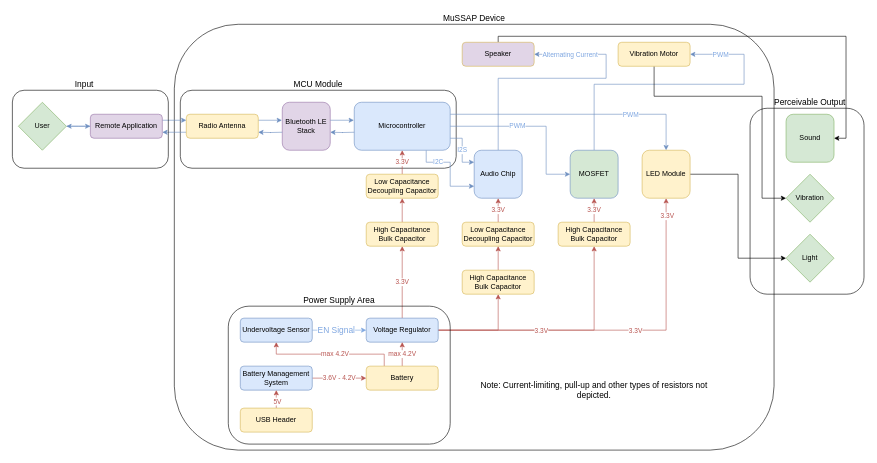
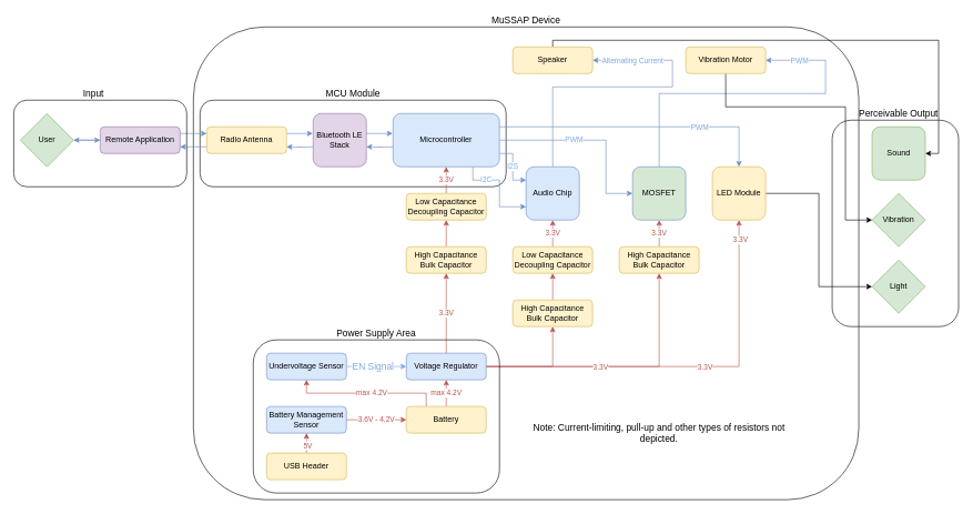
- <mxCell id="62" value="Speaker" style="rounded=1;whiteSpace=wrap;html=1;fillColor=#e1d5e7;strokeColor=#d6b656;" parent="1" vertex="1"><mxGeometry x="770" y="70" width="120" height="40" as="geometry" /></mxCell>
+ <mxCell id="62" value="Speaker" style="rounded=1;whiteSpace=wrap;html=1;fillColor=#fff2cc;strokeColor=#d6b656;" parent="1" vertex="1"><mxGeometry x="770" y="70" width="120" height="40" as="geometry" /></mxCell>
- <mxCell id="42" value="Battery Management System" style="rounded=1;whiteSpace=wrap;html=1;fillColor=#dae8fc;strokeColor=#6c8ebf;" parent="1" vertex="1"><mxGeometry x="400" y="610" width="120" height="40" as="geometry" /></mxCell>
+ <mxCell id="42" value="Battery Management Sensor" style="rounded=1;whiteSpace=wrap;html=1;fillColor=#dae8fc;strokeColor=#6c8ebf;" parent="1" vertex="1"><mxGeometry x="400" y="610" width="120" height="40" as="geometry" /></mxCell>
